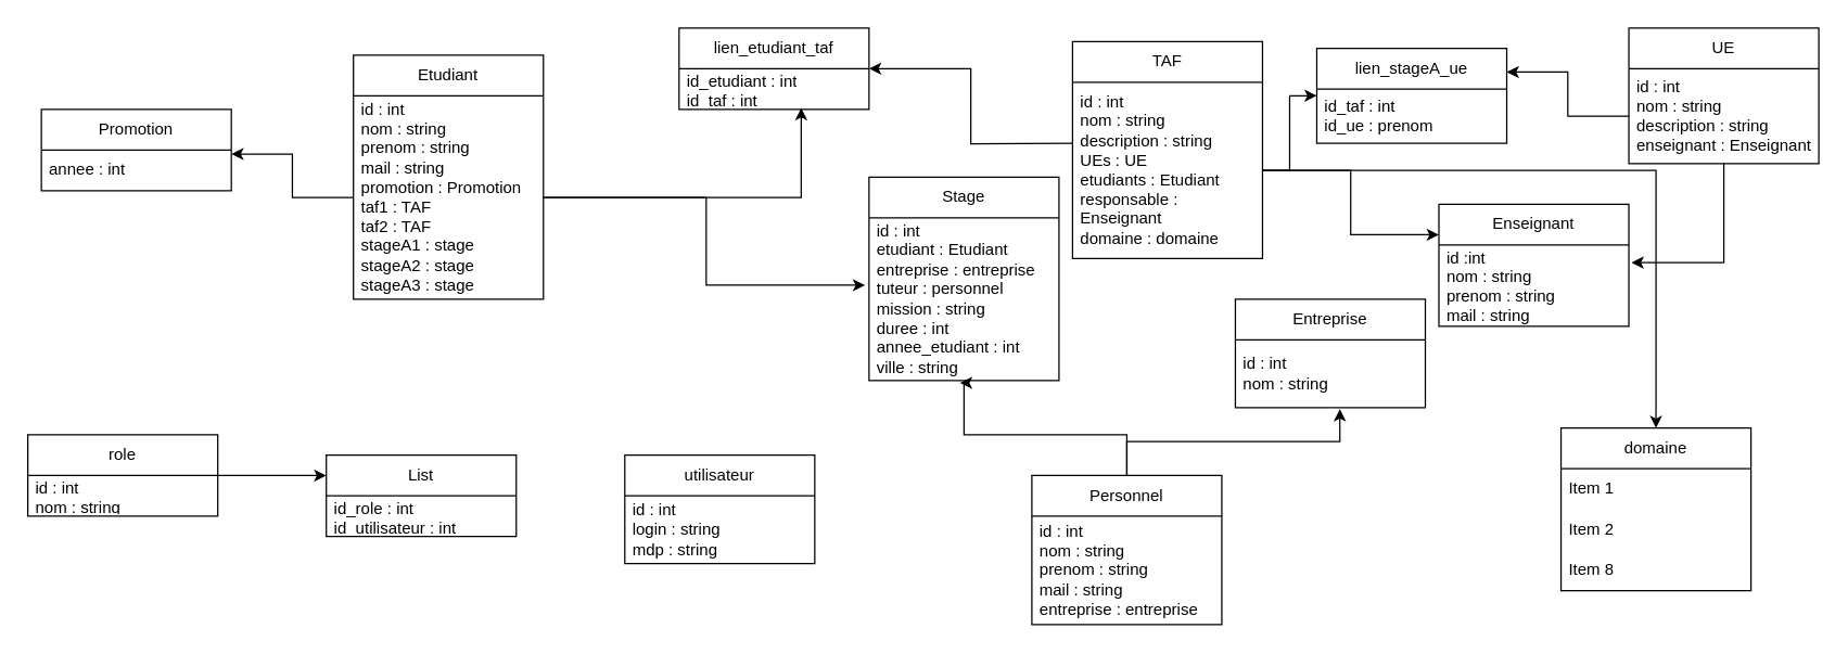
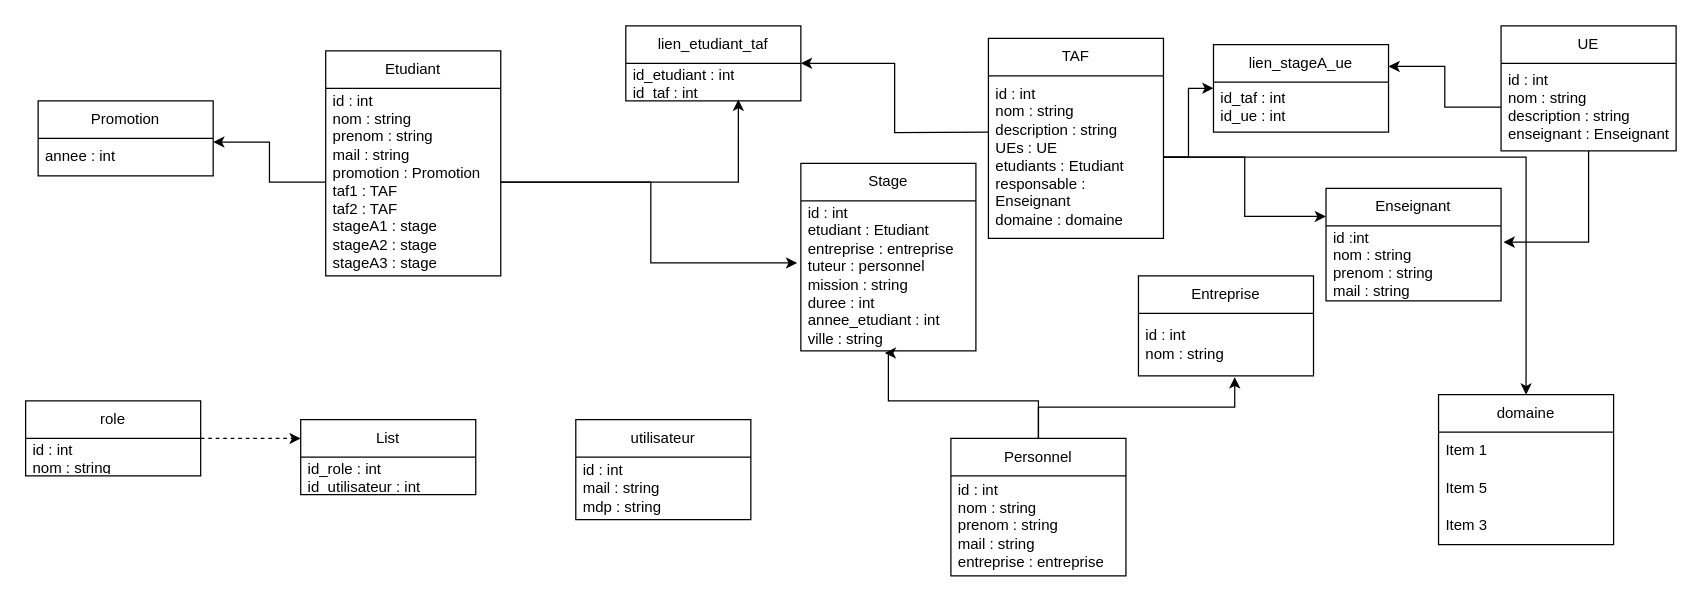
- <mxCell id="22" value="id_taf : int&lt;br&gt;id_ue : prenom" style="text;strokeColor=none;fillColor=none;align=left;verticalAlign=middle;spacingLeft=4;spacingRight=4;overflow=hidden;points=[[0,0.5],[1,0.5]];portConstraint=eastwest;rotatable=0;whiteSpace=wrap;html=1;" parent="21" vertex="1"><mxGeometry y="30" width="140" height="40" as="geometry" /></mxCell>
+ <mxCell id="22" value="id_taf : int&lt;br&gt;id_ue : int" style="text;strokeColor=none;fillColor=none;align=left;verticalAlign=middle;spacingLeft=4;spacingRight=4;overflow=hidden;points=[[0,0.5],[1,0.5]];portConstraint=eastwest;rotatable=0;whiteSpace=wrap;html=1;" parent="21" vertex="1"><mxGeometry y="30" width="140" height="40" as="geometry" /></mxCell>
- <mxCell id="37" style="edgeStyle=orthogonalEdgeStyle;rounded=0;orthogonalLoop=1;jettySize=auto;html=1;entryX=0;entryY=0.25;entryDx=0;entryDy=0;" parent="1" source="38" target="40" edge="1"><mxGeometry relative="1" as="geometry"><mxPoint x="287" y="303" as="targetPoint" /></mxGeometry></mxCell>
+ <mxCell id="37" style="edgeStyle=orthogonalEdgeStyle;rounded=0;orthogonalLoop=1;jettySize=auto;html=1;entryX=0;entryY=0.25;entryDx=0;entryDy=0;dashed=1;" parent="1" source="38" target="40" edge="1"><mxGeometry relative="1" as="geometry"><mxPoint x="287" y="303" as="targetPoint" /></mxGeometry></mxCell>
- <mxCell id="43" value="id : int&lt;br&gt;login : string&lt;br&gt;mdp : string" style="text;strokeColor=none;fillColor=none;align=left;verticalAlign=middle;spacingLeft=4;spacingRight=4;overflow=hidden;points=[[0,0.5],[1,0.5]];portConstraint=eastwest;rotatable=0;whiteSpace=wrap;html=1;" parent="42" vertex="1"><mxGeometry y="30" width="140" height="50" as="geometry" /></mxCell>
+ <mxCell id="43" value="id : int&lt;br&gt;mail : string&lt;br&gt;mdp : string" style="text;strokeColor=none;fillColor=none;align=left;verticalAlign=middle;spacingLeft=4;spacingRight=4;overflow=hidden;points=[[0,0.5],[1,0.5]];portConstraint=eastwest;rotatable=0;whiteSpace=wrap;html=1;" parent="42" vertex="1"><mxGeometry y="30" width="140" height="50" as="geometry" /></mxCell>
- <mxCell id="34" value="Item 2" style="text;strokeColor=none;fillColor=none;align=left;verticalAlign=middle;spacingLeft=4;spacingRight=4;overflow=hidden;points=[[0,0.5],[1,0.5]];portConstraint=eastwest;rotatable=0;whiteSpace=wrap;html=1;" parent="32" vertex="1"><mxGeometry y="60" width="140" height="30" as="geometry" /></mxCell>
+ <mxCell id="34" value="Item 5" style="text;strokeColor=none;fillColor=none;align=left;verticalAlign=middle;spacingLeft=4;spacingRight=4;overflow=hidden;points=[[0,0.5],[1,0.5]];portConstraint=eastwest;rotatable=0;whiteSpace=wrap;html=1;" parent="32" vertex="1"><mxGeometry y="60" width="140" height="30" as="geometry" /></mxCell>
- <mxCell id="35" value="Item 8" style="text;strokeColor=none;fillColor=none;align=left;verticalAlign=middle;spacingLeft=4;spacingRight=4;overflow=hidden;points=[[0,0.5],[1,0.5]];portConstraint=eastwest;rotatable=0;whiteSpace=wrap;html=1;" parent="32" vertex="1"><mxGeometry y="90" width="140" height="30" as="geometry" /></mxCell>
+ <mxCell id="35" value="Item 3" style="text;strokeColor=none;fillColor=none;align=left;verticalAlign=middle;spacingLeft=4;spacingRight=4;overflow=hidden;points=[[0,0.5],[1,0.5]];portConstraint=eastwest;rotatable=0;whiteSpace=wrap;html=1;" parent="32" vertex="1"><mxGeometry y="90" width="140" height="30" as="geometry" /></mxCell>
